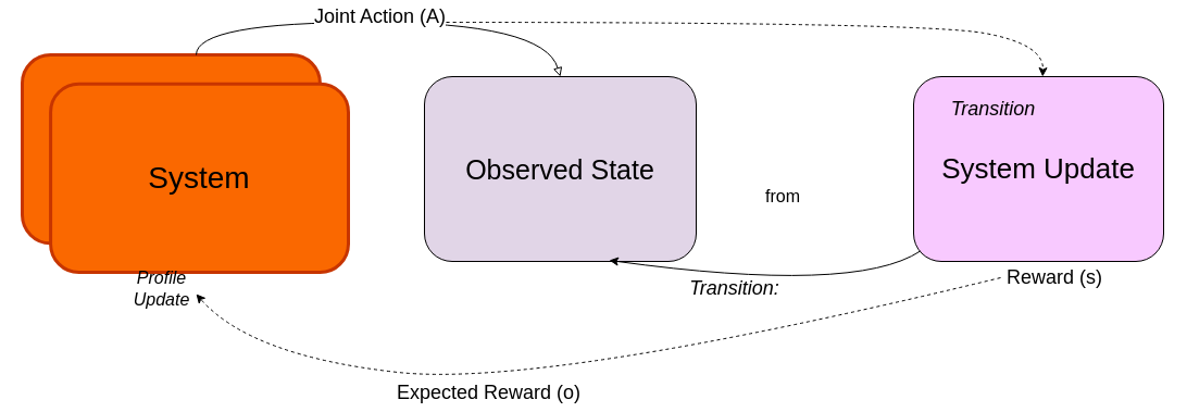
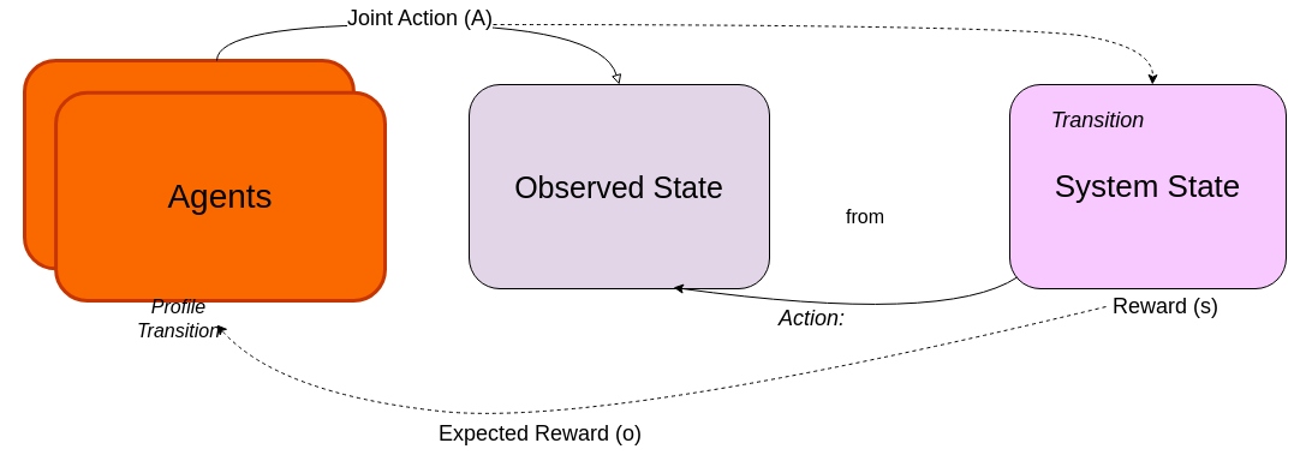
- <mxCell id="10" value="&lt;font style=&quot;font-size: 26px;&quot;&gt;System Update&lt;/font&gt;" style="rounded=1;whiteSpace=wrap;html=1;fillColor=light-dark(#F8C9FF,#543F56);" parent="1" vertex="1"><mxGeometry x="840" y="70" width="230" height="170" as="geometry" /></mxCell>
+ <mxCell id="10" value="&lt;font style=&quot;font-size: 26px;&quot;&gt;System State&lt;/font&gt;" style="rounded=1;whiteSpace=wrap;html=1;fillColor=light-dark(#F8C9FF,#543F56);" parent="1" vertex="1"><mxGeometry x="840" y="70" width="230" height="170" as="geometry" /></mxCell>
- <mxCell id="4" value="&lt;font style=&quot;font-size: 28px;&quot;&gt;System&lt;/font&gt;" style="rounded=1;whiteSpace=wrap;html=1;fillColor=#fa6800;fontColor=#000000;strokeColor=#C73500;strokeWidth=3;gradientColor=none;" parent="2" vertex="1"><mxGeometry x="26.087" y="26.667" width="273.913" height="173.333" as="geometry" /></mxCell>
+ <mxCell id="4" value="&lt;font style=&quot;font-size: 28px;&quot;&gt;Agents&lt;/font&gt;" style="rounded=1;whiteSpace=wrap;html=1;fillColor=#fa6800;fontColor=#000000;strokeColor=#C73500;strokeWidth=3;gradientColor=none;" parent="2" vertex="1"><mxGeometry x="26.087" y="26.667" width="273.913" height="173.333" as="geometry" /></mxCell>
- <mxCell id="6" value="&lt;i&gt;&lt;font style=&quot;font-size: 16px;&quot;&gt;Profile Update&lt;/font&gt;&lt;/i&gt;" style="text;html=1;align=center;verticalAlign=middle;whiteSpace=wrap;rounded=0;" vertex="1" parent="2"><mxGeometry x="90" y="190" width="76.96" height="50" as="geometry" /></mxCell>
+ <mxCell id="6" value="&lt;i&gt;&lt;font style=&quot;font-size: 16px;&quot;&gt;Profile Transition&lt;/font&gt;&lt;/i&gt;" style="text;html=1;align=center;verticalAlign=middle;whiteSpace=wrap;rounded=0;" vertex="1" parent="2"><mxGeometry x="90" y="190" width="76.96" height="50" as="geometry" /></mxCell>
- <mxCell id="15" value="&lt;span style=&quot;font-weight: normal;&quot;&gt;&lt;i&gt;Transition:&lt;/i&gt;&lt;/span&gt;" style="text;strokeColor=none;fillColor=none;html=1;fontSize=18;fontStyle=1;verticalAlign=middle;align=center;" vertex="1" parent="1"><mxGeometry x="640" y="245" width="70" height="40" as="geometry" /></mxCell>
+ <mxCell id="15" value="&lt;span style=&quot;font-weight: normal;&quot;&gt;&lt;i&gt;Action:&lt;/i&gt;&lt;/span&gt;" style="text;strokeColor=none;fillColor=none;html=1;fontSize=18;fontStyle=1;verticalAlign=middle;align=center;" vertex="1" parent="1"><mxGeometry x="640" y="245" width="70" height="40" as="geometry" /></mxCell>
